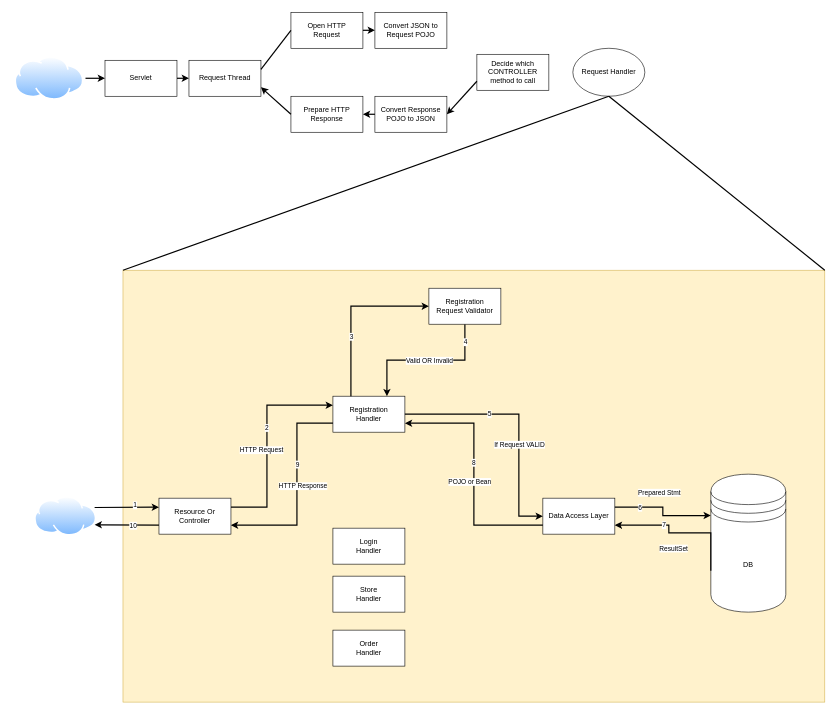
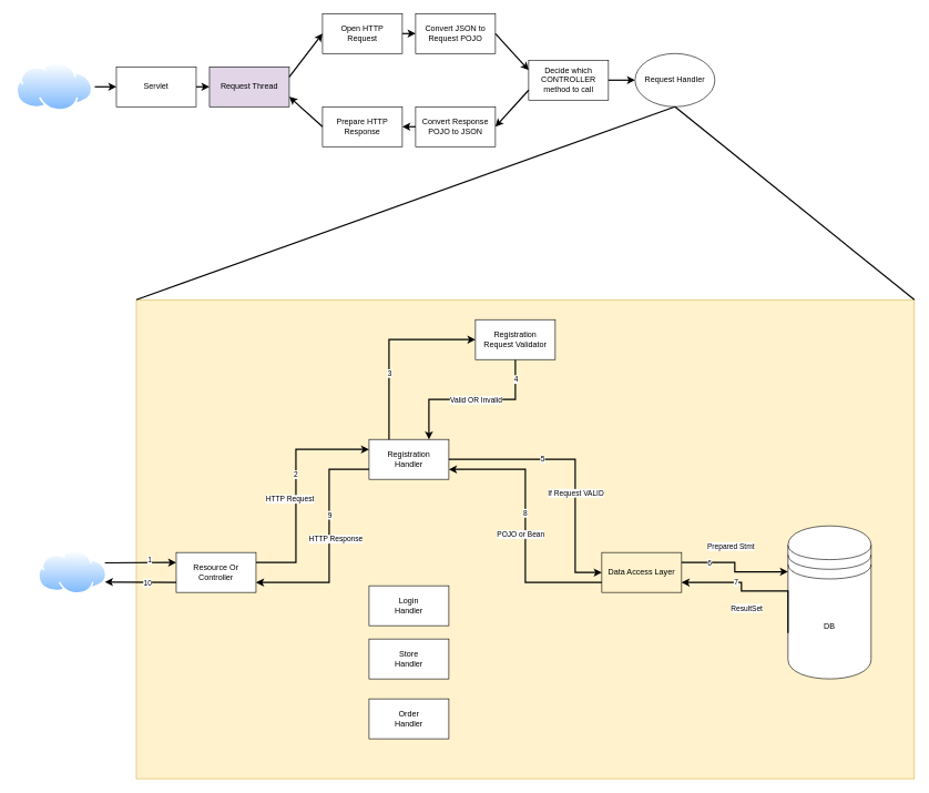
- <mxCell id="45" value="" style="endArrow=none;html=1;rounded=0;strokeWidth=2;exitX=1;exitY=0.25;exitDx=0;exitDy=0;entryX=0;entryY=0.5;entryDx=0;entryDy=0;" edge="1" parent="1" source="5" target="6"><mxGeometry width="50" height="50" relative="1" as="geometry"><mxPoint x="444" y="125" as="sourcePoint" /><mxPoint x="204" y="163" as="targetPoint" /></mxGeometry></mxCell>
+ <mxCell id="45" value="" style="endArrow=classic;html=1;rounded=0;strokeWidth=2;exitX=1;exitY=0.25;exitDx=0;exitDy=0;entryX=0;entryY=0.5;entryDx=0;entryDy=0;" edge="1" parent="1" source="5" target="6"><mxGeometry width="50" height="50" relative="1" as="geometry"><mxPoint x="444" y="125" as="sourcePoint" /><mxPoint x="204" y="163" as="targetPoint" /></mxGeometry></mxCell>
+ <mxCell id="51" value="" style="endArrow=classic;html=1;rounded=0;strokeWidth=2;exitX=1;exitY=0.5;exitDx=0;exitDy=0;entryX=0;entryY=0.25;entryDx=0;entryDy=0;" edge="1" parent="1" source="50" target="7"><mxGeometry width="50" height="50" relative="1" as="geometry"><mxPoint x="604" y="60" as="sourcePoint" /><mxPoint x="754" y="115" as="targetPoint" /></mxGeometry></mxCell>
+ <mxCell id="47" value="" style="endArrow=classic;html=1;rounded=0;strokeWidth=2;exitX=1;exitY=0.5;exitDx=0;exitDy=0;" edge="1" parent="1" source="7" target="42"><mxGeometry width="50" height="50" relative="1" as="geometry"><mxPoint x="314" y="165" as="sourcePoint" /><mxPoint x="354" y="163" as="targetPoint" /></mxGeometry></mxCell>
- <mxCell id="5" value="Request Thread" style="rounded=0;whiteSpace=wrap;html=1;" vertex="1" parent="1"><mxGeometry x="314" y="100" width="120" height="60" as="geometry" /></mxCell>
+ <mxCell id="5" value="Request Thread" style="rounded=0;whiteSpace=wrap;html=1;fillColor=#e1d5e7;" vertex="1" parent="1"><mxGeometry x="314" y="100" width="120" height="60" as="geometry" /></mxCell>
- <mxCell id="13" value="Data Access Layer" style="rounded=0;whiteSpace=wrap;html=1;" vertex="1" parent="1"><mxGeometry x="904" y="830" width="120" height="60" as="geometry" /></mxCell>
+ <mxCell id="13" value="Data Access Layer" style="rounded=0;whiteSpace=wrap;html=1;fillColor=#fff2cc;" vertex="1" parent="1"><mxGeometry x="904" y="830" width="120" height="60" as="geometry" /></mxCell>
